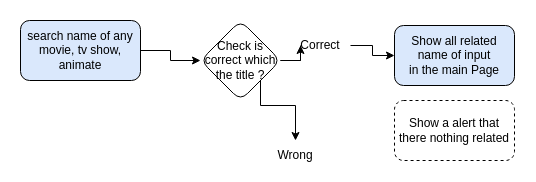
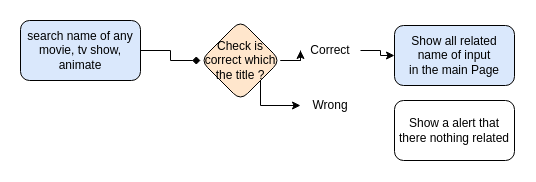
- <mxCell id="9" value="Correct" style="text;html=1;strokeColor=none;fillColor=none;align=center;verticalAlign=middle;whiteSpace=wrap;rounded=0;" vertex="1" parent="1"><mxGeometry x="290" y="30" width="60" height="30" as="geometry" /></mxCell>
+ <mxCell id="9" value="Correct" style="text;html=1;strokeColor=none;fillColor=none;align=center;verticalAlign=middle;whiteSpace=wrap;rounded=0;" vertex="1" parent="1"><mxGeometry x="300" y="35" width="60" height="30" as="geometry" /></mxCell>
- <mxCell id="2" style="edgeStyle=orthogonalEdgeStyle;rounded=0;orthogonalLoop=1;jettySize=auto;html=1;entryX=0;entryY=0.5;entryDx=0;entryDy=0;" edge="1" parent="1" source="3" target="7"><mxGeometry relative="1" as="geometry" /></mxCell>
+ <mxCell id="2" style="edgeStyle=orthogonalEdgeStyle;rounded=0;orthogonalLoop=1;jettySize=auto;html=1;entryX=0;entryY=0.5;entryDx=0;entryDy=0;endArrow=diamond;" edge="1" parent="1" source="3" target="7"><mxGeometry relative="1" as="geometry" /></mxCell>
- <mxCell id="7" value="Check is correct which the title ?" style="rhombus;whiteSpace=wrap;html=1;rounded=1;" vertex="1" parent="1"><mxGeometry x="200" y="20" width="80" height="80" as="geometry" /></mxCell>
+ <mxCell id="7" value="Check is correct which the title ?" style="rhombus;whiteSpace=wrap;html=1;rounded=1;fillColor=#ffe6cc;" vertex="1" parent="1"><mxGeometry x="200" y="20" width="80" height="80" as="geometry" /></mxCell>
- <mxCell id="12" value="Show a alert that there nothing related" style="whiteSpace=wrap;html=1;rounded=1;dashed=1;" vertex="1" parent="1"><mxGeometry x="394" y="100" width="120" height="60" as="geometry" /></mxCell>
+ <mxCell id="12" value="Show a alert that there nothing related" style="whiteSpace=wrap;html=1;rounded=1;" vertex="1" parent="1"><mxGeometry x="394" y="100" width="120" height="60" as="geometry" /></mxCell>
- <mxCell id="11" value="Wrong" style="text;html=1;strokeColor=none;fillColor=none;align=center;verticalAlign=middle;whiteSpace=wrap;rounded=0;" vertex="1" parent="1"><mxGeometry x="265" y="140" width="60" height="30" as="geometry" /></mxCell>
+ <mxCell id="11" value="Wrong" style="text;html=1;strokeColor=none;fillColor=none;align=center;verticalAlign=middle;whiteSpace=wrap;rounded=0;" vertex="1" parent="1"><mxGeometry x="300" y="90" width="60" height="30" as="geometry" /></mxCell>
